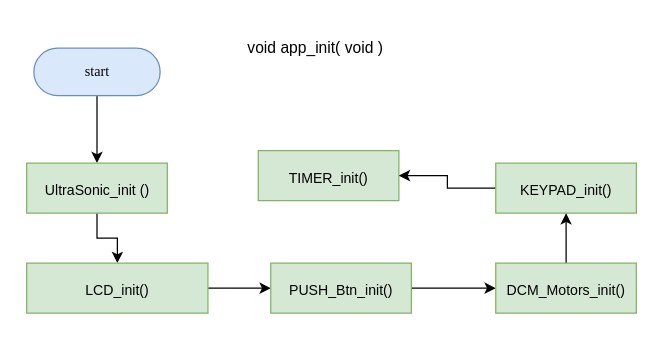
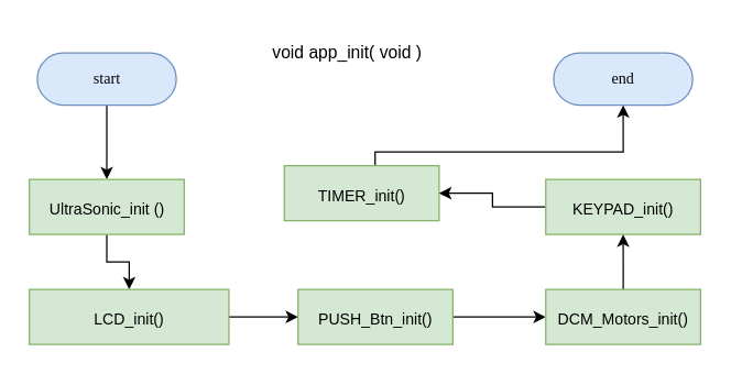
+ <mxCell id="5" value="&lt;div style=&quot;&quot;&gt;&lt;font style=&quot;direction: ltr; letter-spacing: 0px; line-height: 120%; opacity: 1; font-size: 11.29px;&quot;&gt;end&lt;/font&gt;&lt;/div&gt;" style="verticalAlign=middle;align=center;overflow=width;vsdxID=30;fillColor=#dae8fc;shape=stencil(tVLREoIgEPwaHnEQxsl3s/9gEpSJwDko7e+DsEkze2l627vdu5uFRaxyHe8FosR5sCcxqMZ3iO0Rpcp0ApQPCLEasUpaEC3Yi2lS3fOojOhsr3HDmObyMtsVcYqS29Qh5FEfklwrM5OXeUa/yjkcAwfr7TDpiyTfXvjkMR+Vw2A998qaBac5tAKHU1hq3i4oNwjRr9ofvayt/+Rk+yX/4iWA159KpXWKxJx/z0Bopfyw+g4=);strokeColor=#6c8ebf;spacingTop=-1;spacingBottom=-1;spacingLeft=-1;spacingRight=-1;points=[[0.5,1,0],[0.5,0,0],[0,0.5,0],[1,0.5,0]];labelBackgroundColor=none;rounded=1;html=1;whiteSpace=wrap;fontFamily=Calibri;" parent="1" vertex="1"><mxGeometry x="401.75" y="38" width="101" height="38" as="geometry" /></mxCell>
+ <mxCell id="12" style="edgeStyle=orthogonalEdgeStyle;rounded=0;orthogonalLoop=1;jettySize=auto;html=1;entryX=0.5;entryY=1;entryDx=0;entryDy=0;entryPerimeter=0;" edge="1" parent="1" source="13" target="5"><mxGeometry relative="1" as="geometry"><Array as="points"><mxPoint x="272" y="110" /><mxPoint x="452" y="110" /></Array></mxGeometry></mxCell>
